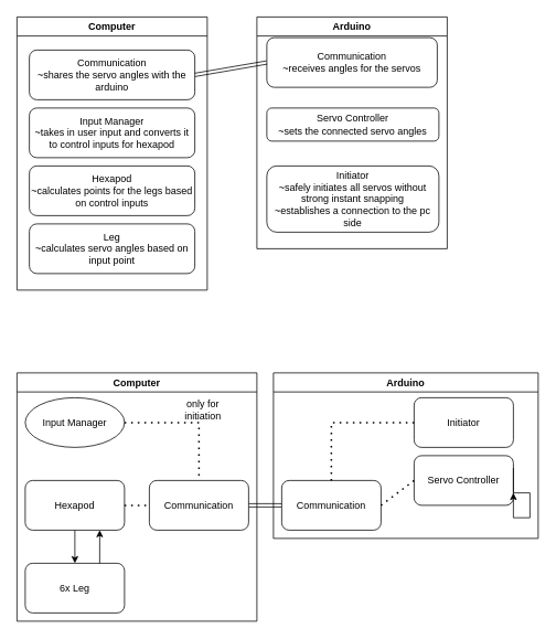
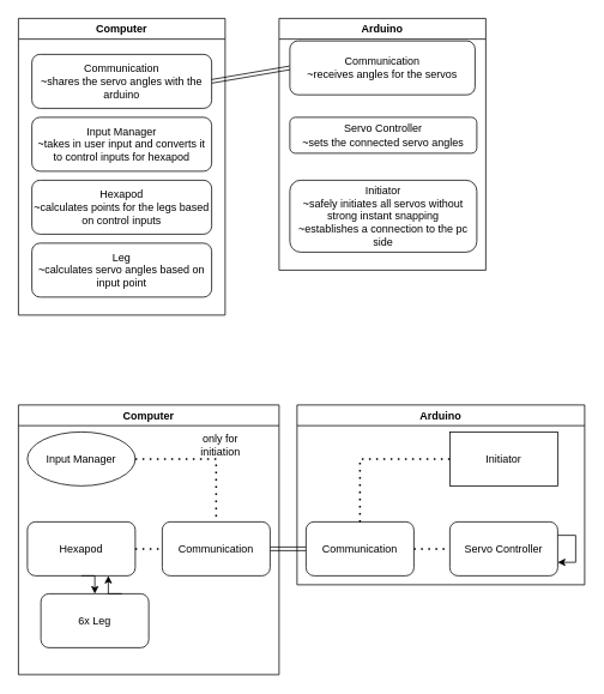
- <mxCell id="16" value="Initiator" style="rounded=1;whiteSpace=wrap;html=1;" vertex="1" parent="1"><mxGeometry x="500" y="480" width="120" height="60" as="geometry" /></mxCell>
+ <mxCell id="16" value="Initiator" style="whiteSpace=wrap;html=1;rounded=0;" vertex="1" parent="1"><mxGeometry x="500" y="480" width="120" height="60" as="geometry" /></mxCell>
- <mxCell id="14" value="Servo Controller" style="rounded=1;whiteSpace=wrap;html=1;" vertex="1" parent="1"><mxGeometry x="500" y="550" width="120" height="60" as="geometry" /></mxCell>
+ <mxCell id="14" value="Servo Controller" style="rounded=1;whiteSpace=wrap;html=1;" vertex="1" parent="1"><mxGeometry x="500" y="580" width="120" height="60" as="geometry" /></mxCell>
- <mxCell id="22" value="6x Leg" style="rounded=1;whiteSpace=wrap;html=1;" vertex="1" parent="19"><mxGeometry x="10" y="230" width="120" height="60" as="geometry" /></mxCell>
+ <mxCell id="22" value="6x Leg" style="rounded=1;whiteSpace=wrap;html=1;" vertex="1" parent="19"><mxGeometry x="25" y="210" width="120" height="60" as="geometry" /></mxCell>
